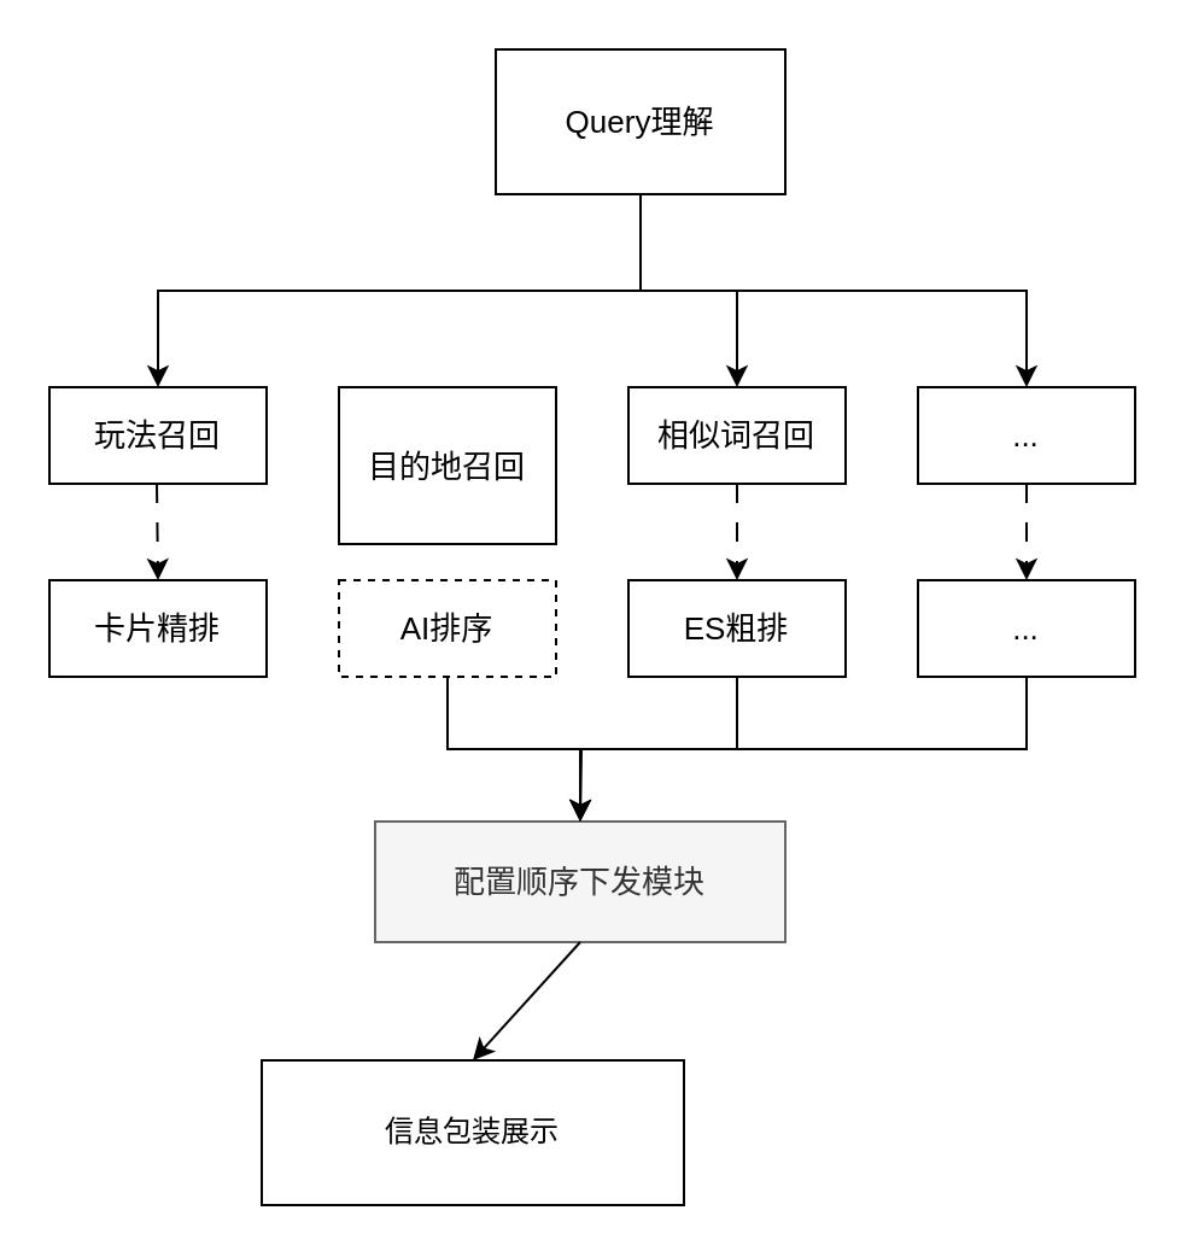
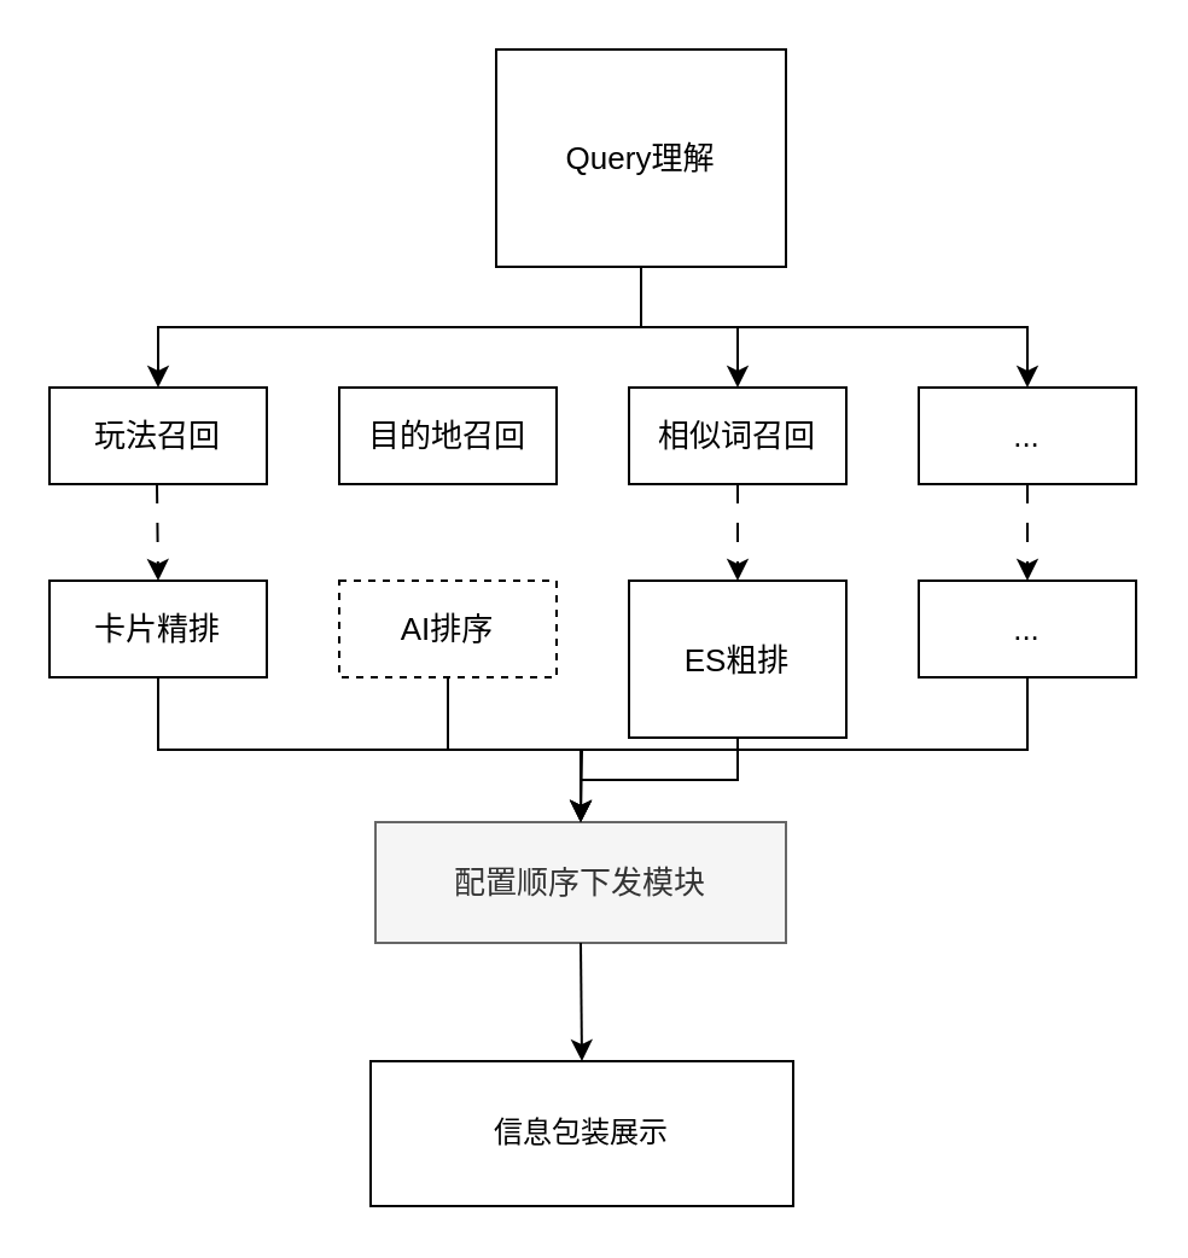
- <mxCell id="2" value="Query理解" style="rounded=0;whiteSpace=wrap;html=1;fontSize=13;" vertex="1" parent="1"><mxGeometry x="205" y="20" width="120" height="60" as="geometry" /></mxCell>
+ <mxCell id="2" value="Query理解" style="rounded=0;whiteSpace=wrap;html=1;fontSize=13;" vertex="1" parent="1"><mxGeometry x="205" y="20" width="120" height="90" as="geometry" /></mxCell>
- <mxCell id="4" value="目的地召回" style="rounded=0;whiteSpace=wrap;html=1;fontSize=13;" vertex="1" parent="1"><mxGeometry x="140" y="160" width="90" height="65" as="geometry" /></mxCell>
+ <mxCell id="4" value="目的地召回" style="rounded=0;whiteSpace=wrap;html=1;fontSize=13;" vertex="1" parent="1"><mxGeometry x="140" y="160" width="90" height="40" as="geometry" /></mxCell>
- <mxCell id="9" value="ES粗排" style="rounded=0;whiteSpace=wrap;html=1;fontSize=13;" vertex="1" parent="1"><mxGeometry x="260" y="240" width="90" height="40" as="geometry" /></mxCell>
+ <mxCell id="9" value="ES粗排" style="rounded=0;whiteSpace=wrap;html=1;fontSize=13;" vertex="1" parent="1"><mxGeometry x="260" y="240" width="90" height="65" as="geometry" /></mxCell>
+ <mxCell id="18" value="" style="endArrow=classic;html=1;rounded=0;exitX=0.5;exitY=1;exitDx=0;exitDy=0;entryX=0.5;entryY=0;entryDx=0;entryDy=0;edgeStyle=orthogonalEdgeStyle;" edge="1" parent="1" source="7" target="11"><mxGeometry width="50" height="50" relative="1" as="geometry"><mxPoint x="30" y="400" as="sourcePoint" /><mxPoint x="80" y="350" as="targetPoint" /></mxGeometry></mxCell>
- <mxCell id="22" value="信息包装展示" style="rounded=0;whiteSpace=wrap;html=1;" vertex="1" parent="1"><mxGeometry x="108" y="439" width="175" height="60" as="geometry" /></mxCell>
+ <mxCell id="22" value="信息包装展示" style="rounded=0;whiteSpace=wrap;html=1;" vertex="1" parent="1"><mxGeometry x="153" y="439" width="175" height="60" as="geometry" /></mxCell>
